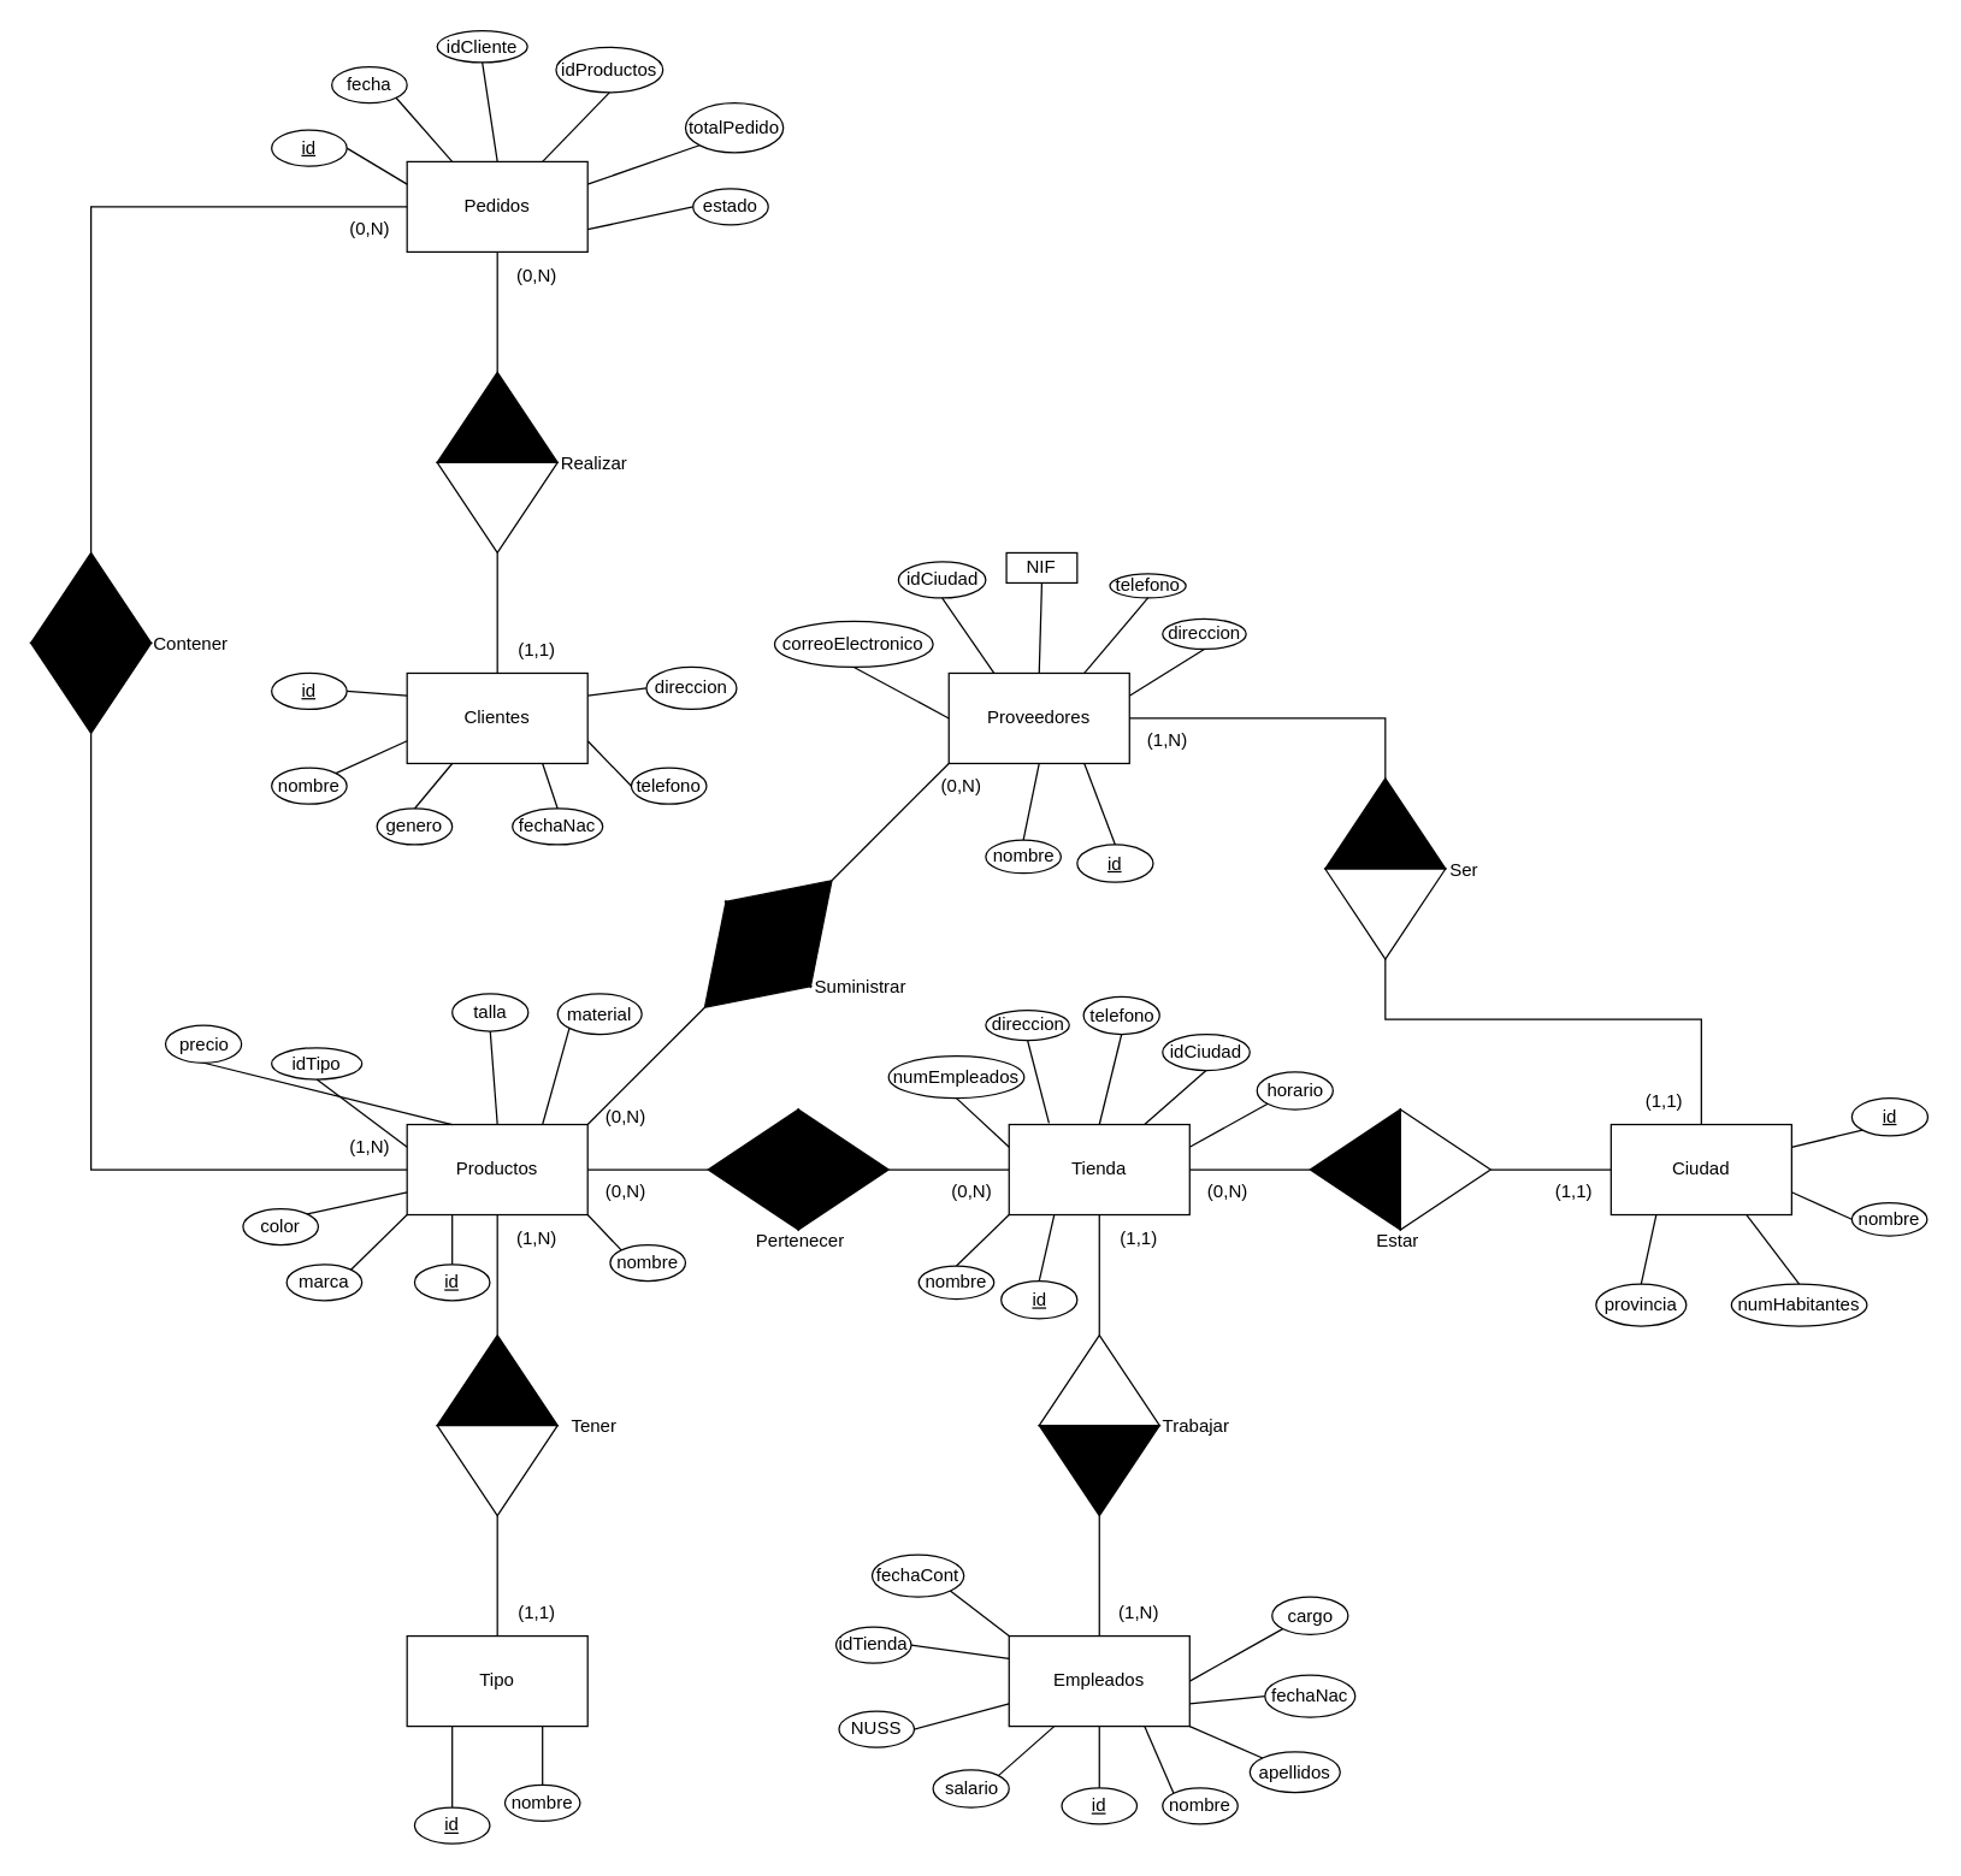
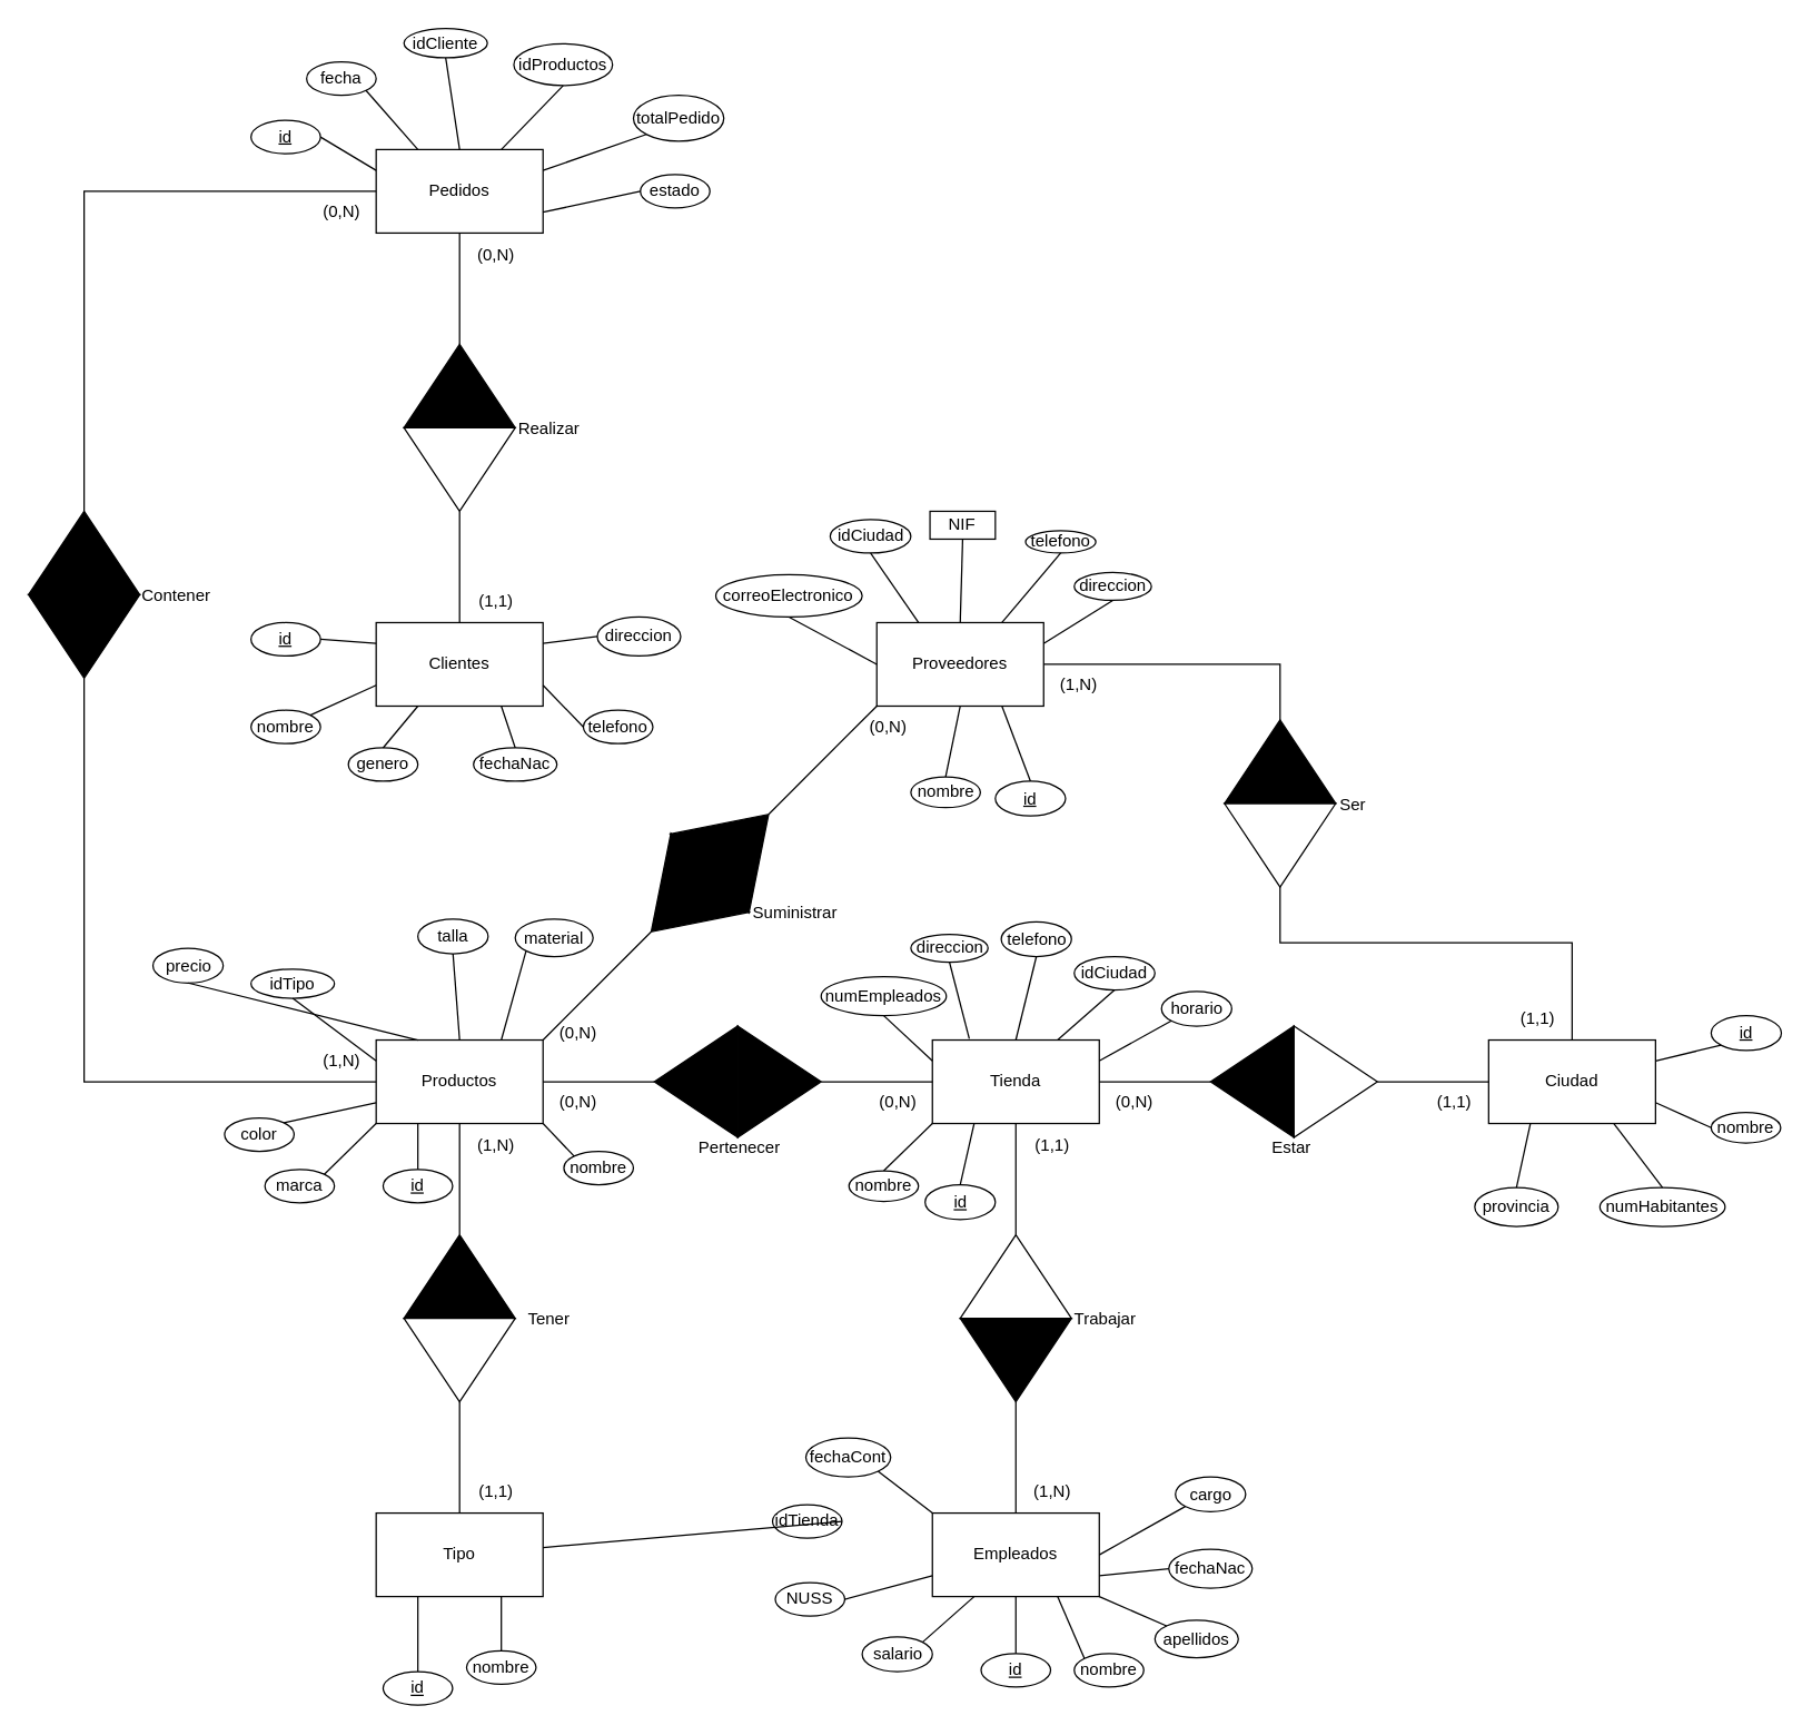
- <mxCell id="130" value="" style="endArrow=none;html=1;rounded=0;exitX=1;exitY=0.5;exitDx=0;exitDy=0;entryX=0;entryY=0.25;entryDx=0;entryDy=0;" edge="1" parent="1" source="129" target="68"><mxGeometry width="50" height="50" relative="1" as="geometry"><mxPoint x="660" y="813" as="sourcePoint" /><mxPoint x="669" y="1129" as="targetPoint" /></mxGeometry></mxCell>
+ <mxCell id="130" value="" style="endArrow=none;html=1;rounded=0;exitX=1;exitY=0.5;exitDx=0;exitDy=0;" edge="1" parent="1" source="129" target="59"><mxGeometry width="50" height="50" relative="1" as="geometry"><mxPoint x="660" y="813" as="sourcePoint" /><mxPoint x="669" y="1129" as="targetPoint" /></mxGeometry></mxCell>
